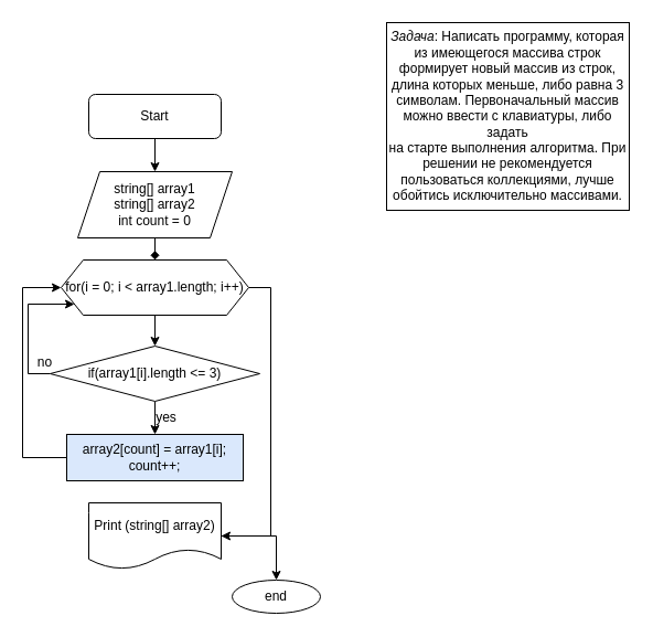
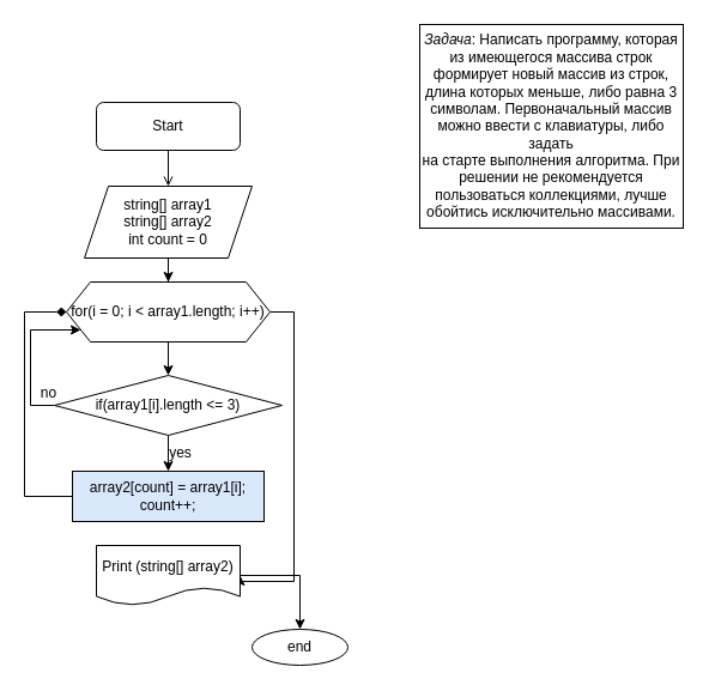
- <mxCell id="4" value="" style="edgeStyle=orthogonalEdgeStyle;rounded=0;orthogonalLoop=1;jettySize=auto;html=1;" edge="1" parent="1" source="5" target="3"><mxGeometry relative="1" as="geometry" /></mxCell>
+ <mxCell id="4" value="" style="edgeStyle=orthogonalEdgeStyle;rounded=0;orthogonalLoop=1;jettySize=auto;html=1;endArrow=open;" edge="1" parent="1" source="5" target="3"><mxGeometry relative="1" as="geometry" /></mxCell>
- <mxCell id="2" value="" style="edgeStyle=orthogonalEdgeStyle;rounded=0;orthogonalLoop=1;jettySize=auto;html=1;endArrow=diamond;" edge="1" parent="1" source="3" target="8"><mxGeometry relative="1" as="geometry" /></mxCell>
+ <mxCell id="2" value="" style="edgeStyle=orthogonalEdgeStyle;rounded=0;orthogonalLoop=1;jettySize=auto;html=1;" edge="1" parent="1" source="3" target="8"><mxGeometry relative="1" as="geometry" /></mxCell>
- <mxCell id="12" style="edgeStyle=orthogonalEdgeStyle;rounded=0;orthogonalLoop=1;jettySize=auto;html=1;entryX=0;entryY=0.5;entryDx=0;entryDy=0;" edge="1" parent="1" source="13" target="8"><mxGeometry relative="1" as="geometry"><Array as="points"><mxPoint x="20" y="414" /><mxPoint x="20" y="260" /></Array></mxGeometry></mxCell>
+ <mxCell id="12" style="edgeStyle=orthogonalEdgeStyle;rounded=0;orthogonalLoop=1;jettySize=auto;html=1;entryX=0;entryY=0.5;entryDx=0;entryDy=0;endArrow=diamond;" edge="1" parent="1" source="13" target="8"><mxGeometry relative="1" as="geometry"><Array as="points"><mxPoint x="20" y="414" /><mxPoint x="20" y="260" /></Array></mxGeometry></mxCell>
- <mxCell id="17" value="Print (string[] array2)" style="shape=document;whiteSpace=wrap;html=1;boundedLbl=1;" vertex="1" parent="1"><mxGeometry x="80" y="455" width="120" height="60" as="geometry" /></mxCell>
+ <mxCell id="17" value="Print (string[] array2)" style="shape=document;whiteSpace=wrap;html=1;boundedLbl=1;" vertex="1" parent="1"><mxGeometry x="80" y="455" width="120" height="50" as="geometry" /></mxCell>
